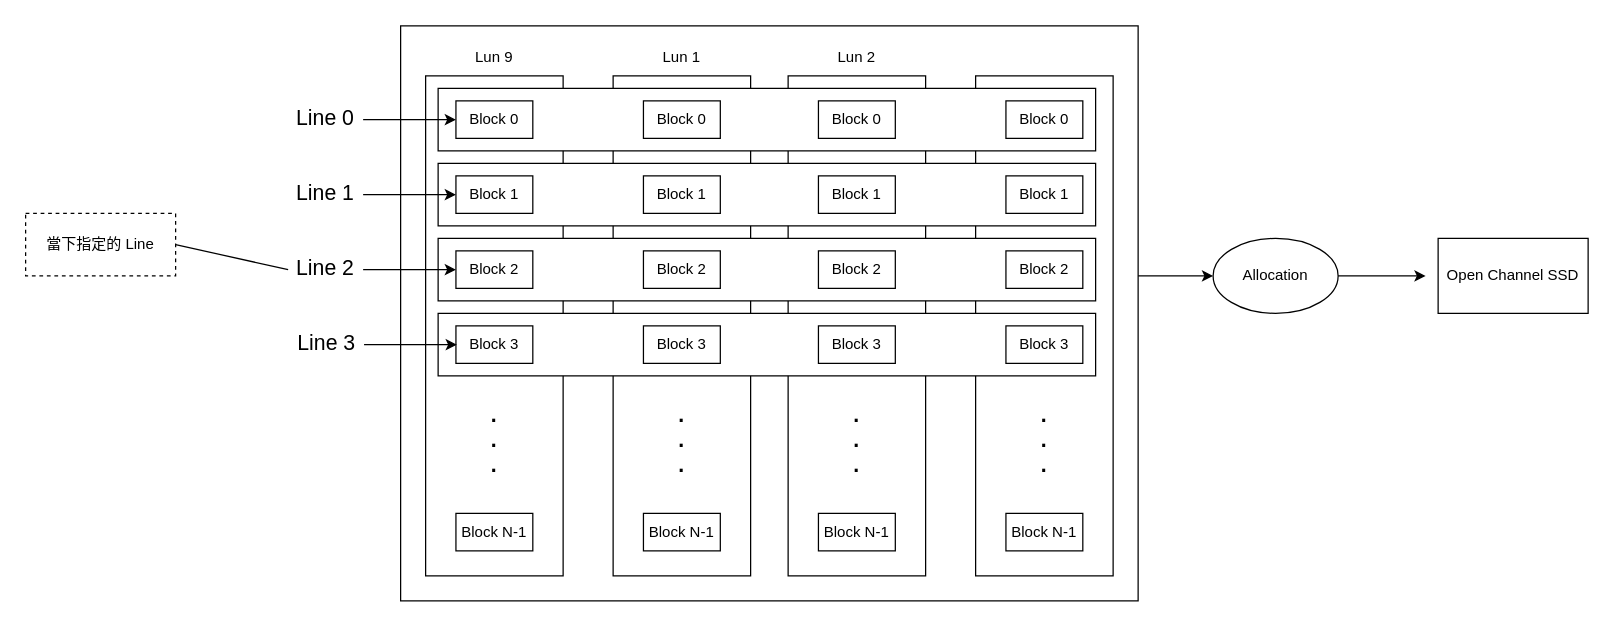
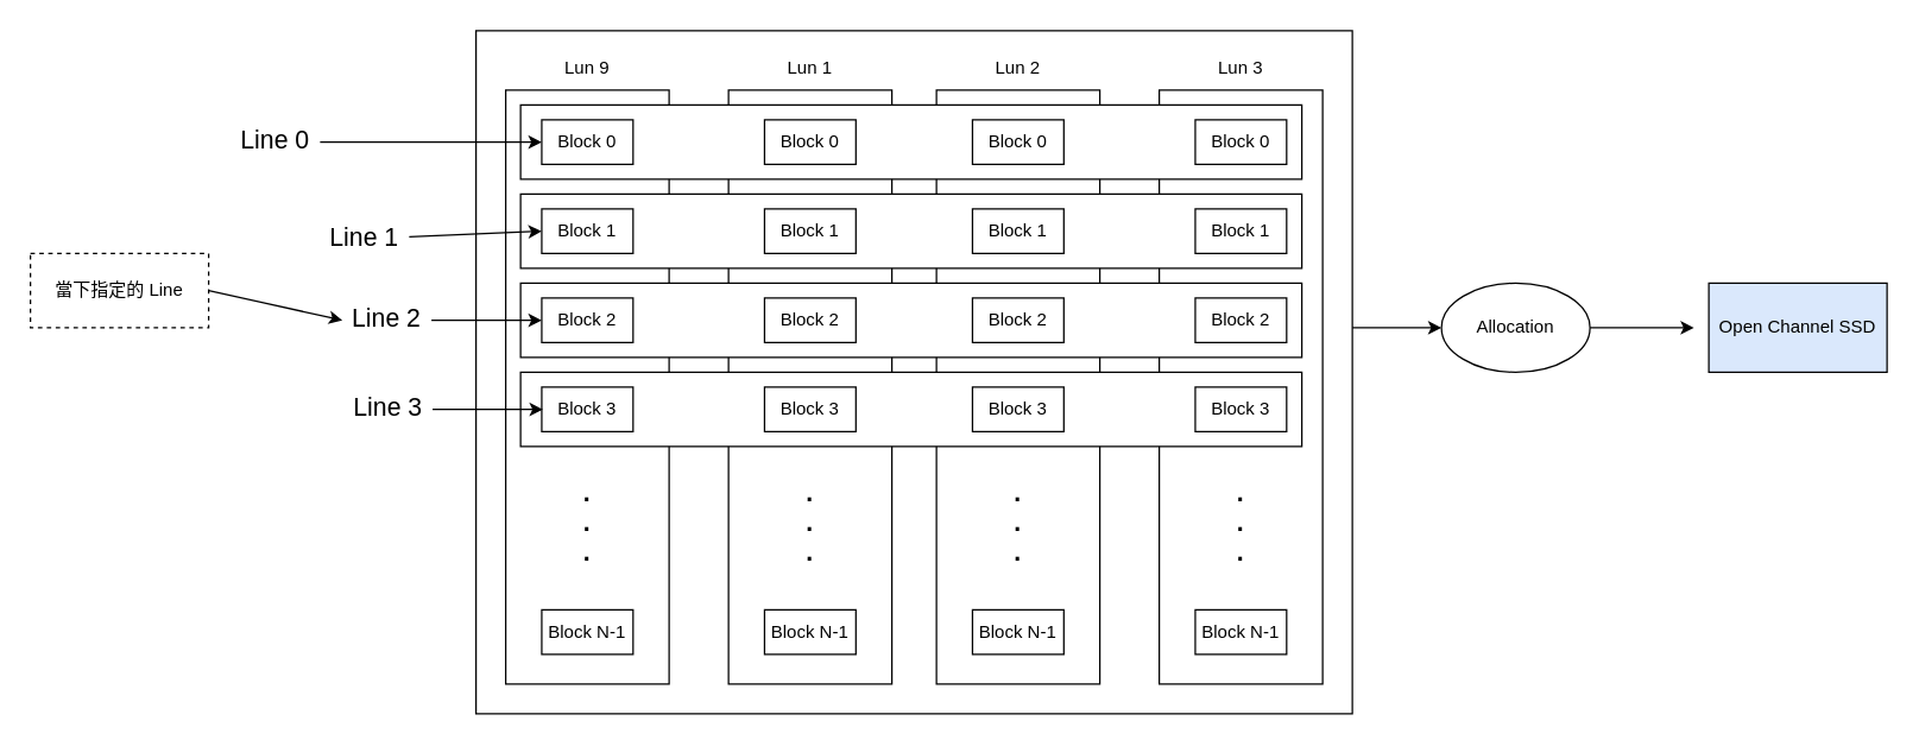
+ <mxCell id="13" value="Lun 3" style="text;html=1;strokeColor=none;fillColor=none;align=center;verticalAlign=middle;whiteSpace=wrap;rounded=0;" vertex="1" parent="1"><mxGeometry x="805" y="30" width="60" height="30" as="geometry" /></mxCell>
- <mxCell id="20" value="Line 0" style="text;html=1;strokeColor=none;fillColor=none;align=center;verticalAlign=middle;whiteSpace=wrap;rounded=0;fontSize=17;" vertex="1" parent="1"><mxGeometry x="230" y="80" width="60" height="30" as="geometry" /></mxCell>
+ <mxCell id="20" value="Line 0" style="text;html=1;strokeColor=none;fillColor=none;align=center;verticalAlign=middle;whiteSpace=wrap;rounded=0;fontSize=17;" vertex="1" parent="1"><mxGeometry x="155" y="80" width="60" height="30" as="geometry" /></mxCell>
- <mxCell id="37" value="Line 1" style="text;html=1;strokeColor=none;fillColor=none;align=center;verticalAlign=middle;whiteSpace=wrap;rounded=0;fontSize=17;" vertex="1" parent="1"><mxGeometry x="230" y="140" width="60" height="30" as="geometry" /></mxCell>
+ <mxCell id="37" value="Line 1" style="text;html=1;strokeColor=none;fillColor=none;align=center;verticalAlign=middle;whiteSpace=wrap;rounded=0;fontSize=17;" vertex="1" parent="1"><mxGeometry x="215" y="145" width="60" height="30" as="geometry" /></mxCell>
- <mxCell id="44" value="" style="endArrow=none;html=1;rounded=0;exitX=1;exitY=0.5;exitDx=0;exitDy=0;entryX=0;entryY=0.5;entryDx=0;entryDy=0;" edge="1" parent="1" source="43" target="39"><mxGeometry width="50" height="50" relative="1" as="geometry"><mxPoint x="230" y="180" as="sourcePoint" /><mxPoint x="280" y="130" as="targetPoint" /></mxGeometry></mxCell>
+ <mxCell id="44" value="" style="endArrow=classic;html=1;rounded=0;exitX=1;exitY=0.5;exitDx=0;exitDy=0;entryX=0;entryY=0.5;entryDx=0;entryDy=0;" edge="1" parent="1" source="43" target="39"><mxGeometry width="50" height="50" relative="1" as="geometry"><mxPoint x="230" y="180" as="sourcePoint" /><mxPoint x="280" y="130" as="targetPoint" /></mxGeometry></mxCell>
- <mxCell id="48" value="Open Channel SSD" style="rounded=0;whiteSpace=wrap;html=1;" vertex="1" parent="1"><mxGeometry x="1150" y="190" width="120" height="60" as="geometry" /></mxCell>
+ <mxCell id="48" value="Open Channel SSD" style="rounded=0;whiteSpace=wrap;html=1;fillColor=#dae8fc;" vertex="1" parent="1"><mxGeometry x="1150" y="190" width="120" height="60" as="geometry" /></mxCell>
